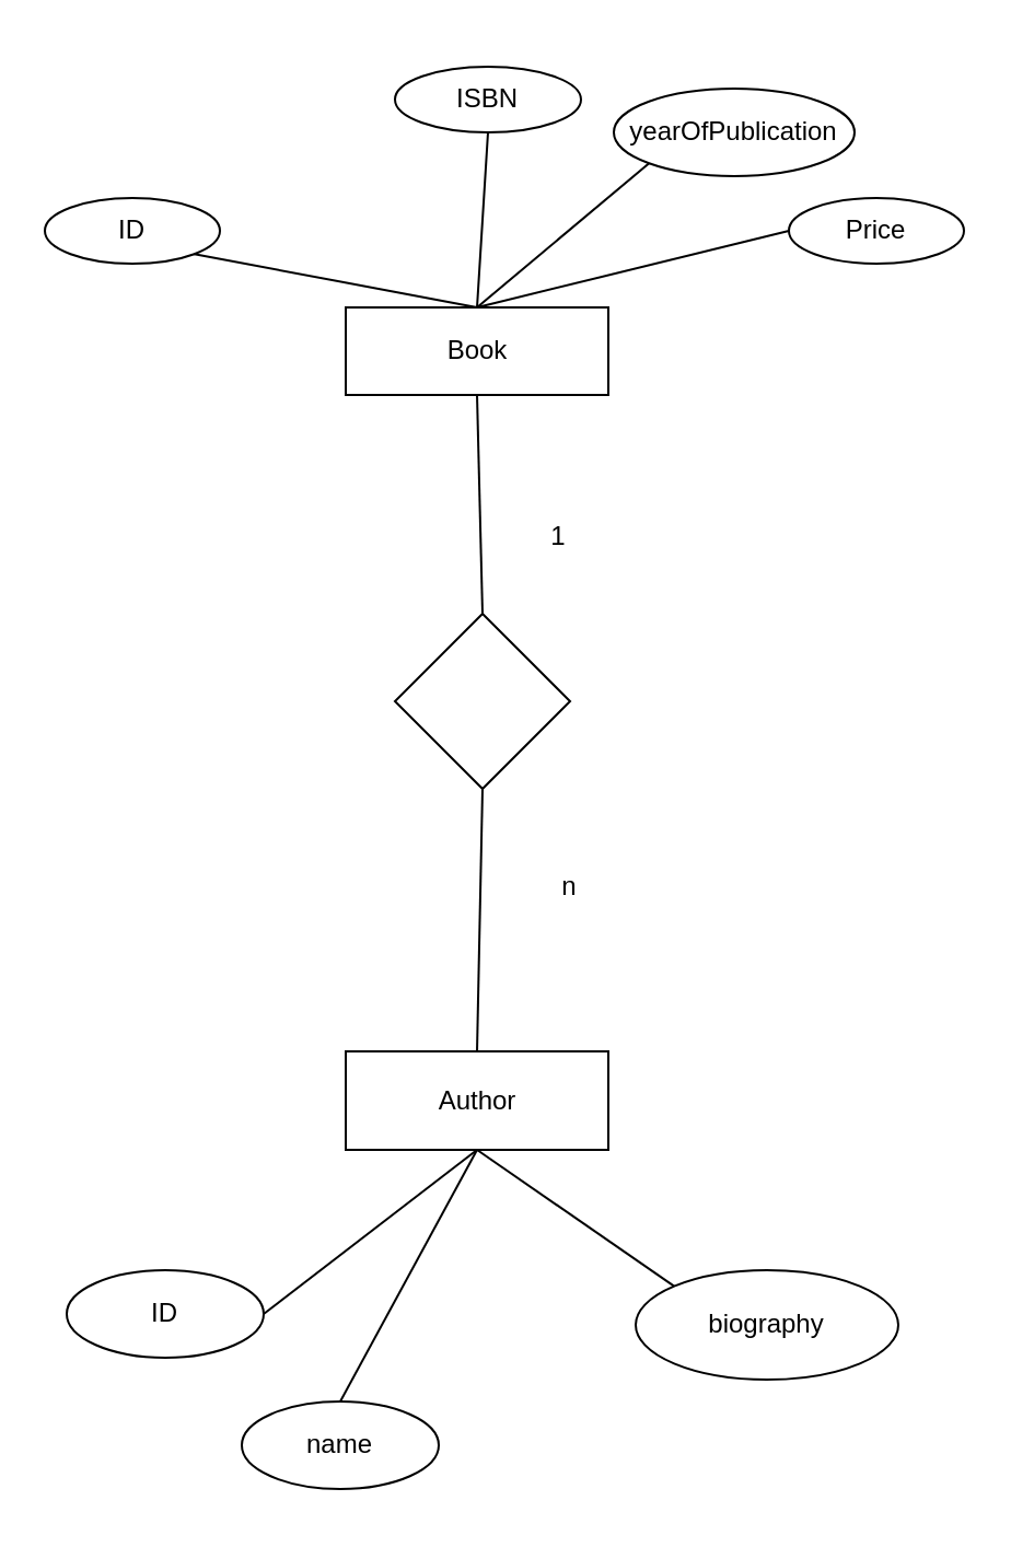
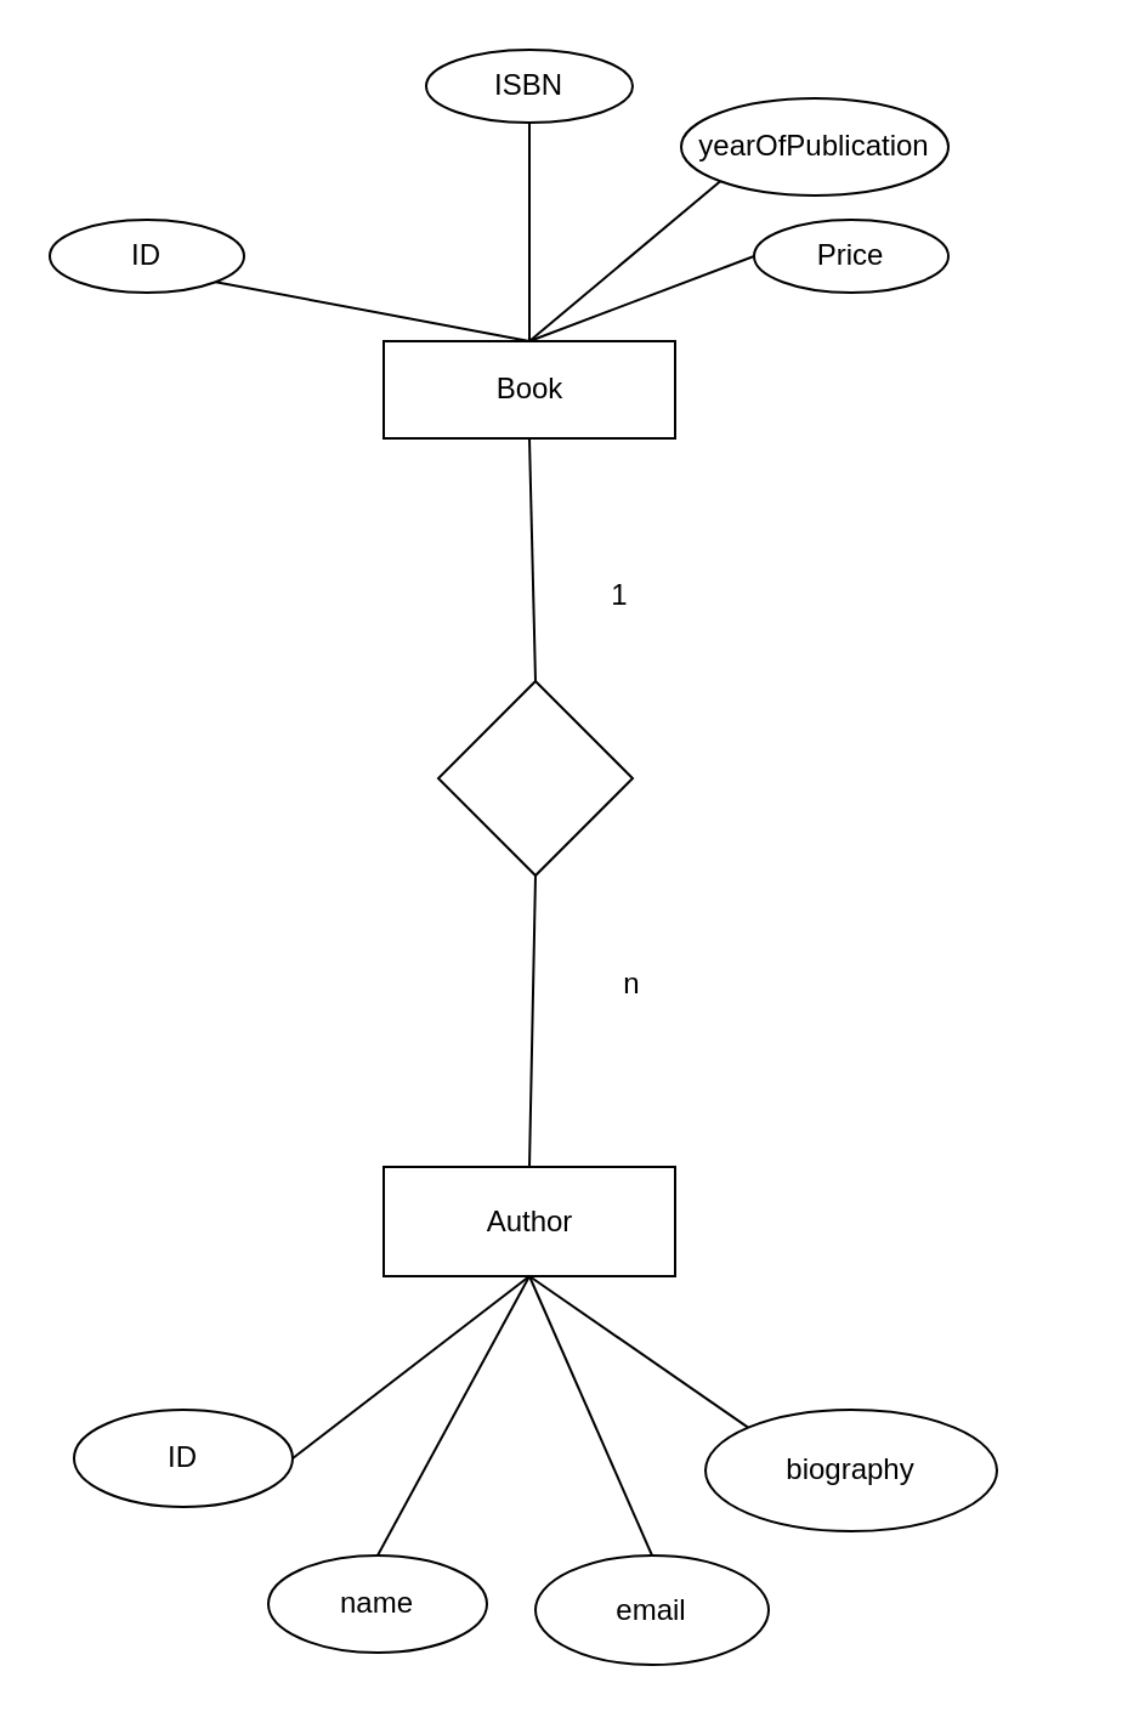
- <mxCell id="3" value="ISBN" style="ellipse;whiteSpace=wrap;html=1;" vertex="1" parent="1"><mxGeometry x="180" y="30" width="85" height="30" as="geometry" /></mxCell>
+ <mxCell id="3" value="ISBN" style="ellipse;whiteSpace=wrap;html=1;" vertex="1" parent="1"><mxGeometry x="175" y="20" width="85" height="30" as="geometry" /></mxCell>
- <mxCell id="5" value="Price" style="ellipse;whiteSpace=wrap;html=1;" vertex="1" parent="1"><mxGeometry x="360" y="90" width="80" height="30" as="geometry" /></mxCell>
+ <mxCell id="5" value="Price" style="ellipse;whiteSpace=wrap;html=1;" vertex="1" parent="1"><mxGeometry x="310" y="90" width="80" height="30" as="geometry" /></mxCell>
+ <mxCell id="18" value="" style="endArrow=none;html=1;rounded=0;exitX=0.5;exitY=0;exitDx=0;exitDy=0;entryX=0.5;entryY=1;entryDx=0;entryDy=0;" edge="1" parent="1" source="14" target="10"><mxGeometry width="50" height="50" relative="1" as="geometry"><mxPoint x="280" y="370" as="sourcePoint" /><mxPoint x="330" y="320" as="targetPoint" /></mxGeometry></mxCell>
+ <mxCell id="14" value="email" style="ellipse;whiteSpace=wrap;html=1;" vertex="1" parent="1"><mxGeometry x="220" y="640" width="96" height="45" as="geometry" /></mxCell>
